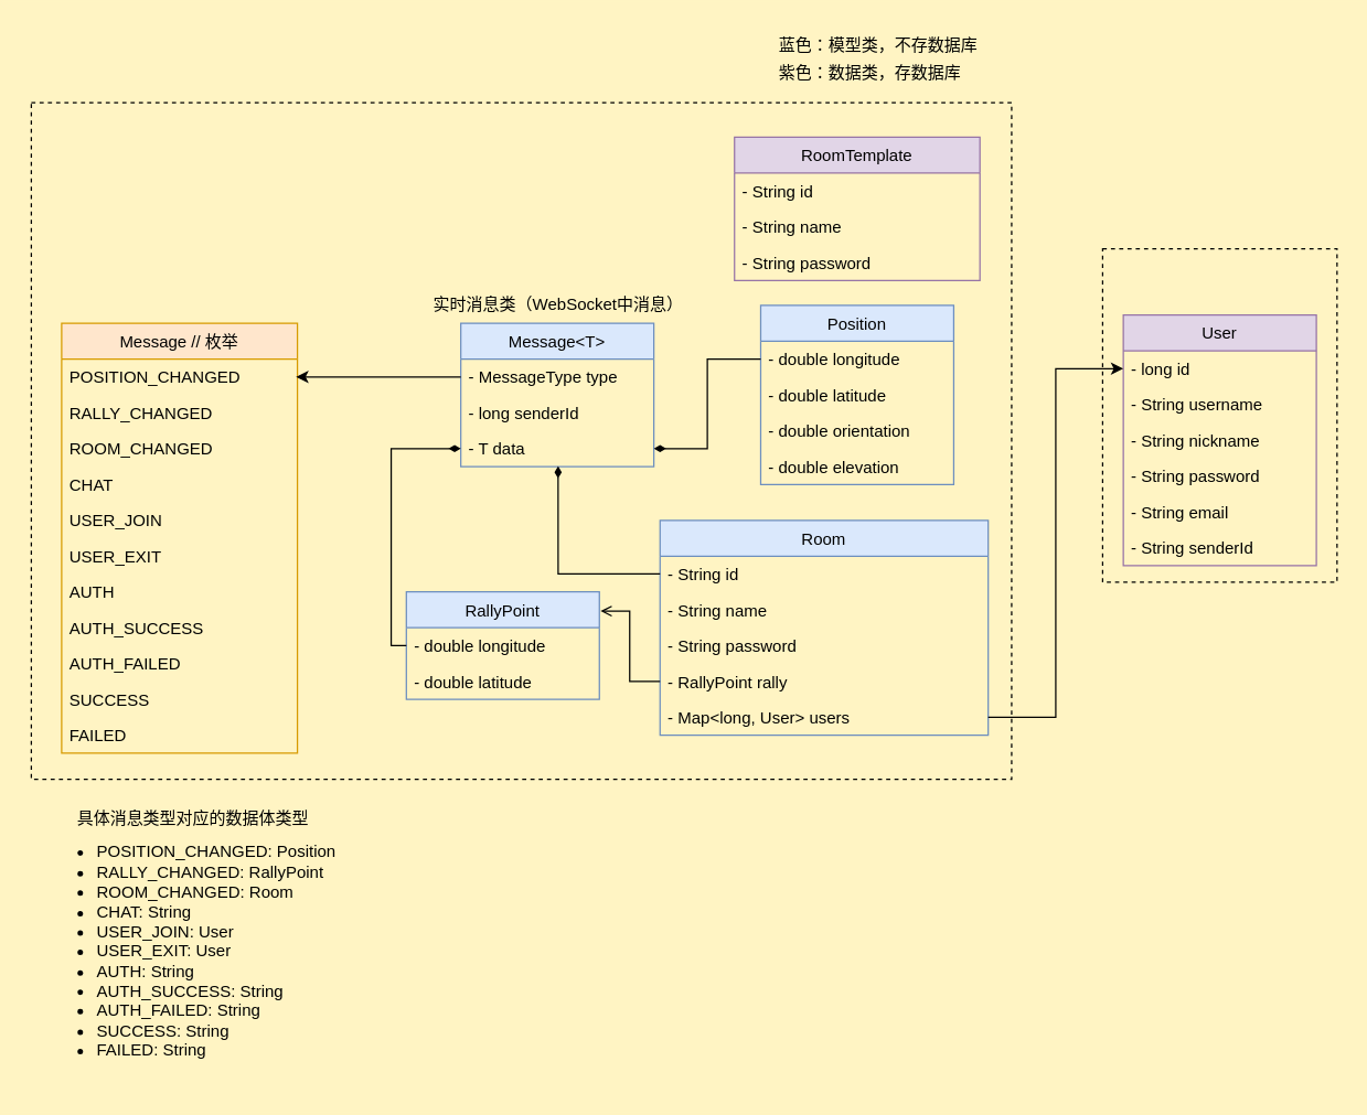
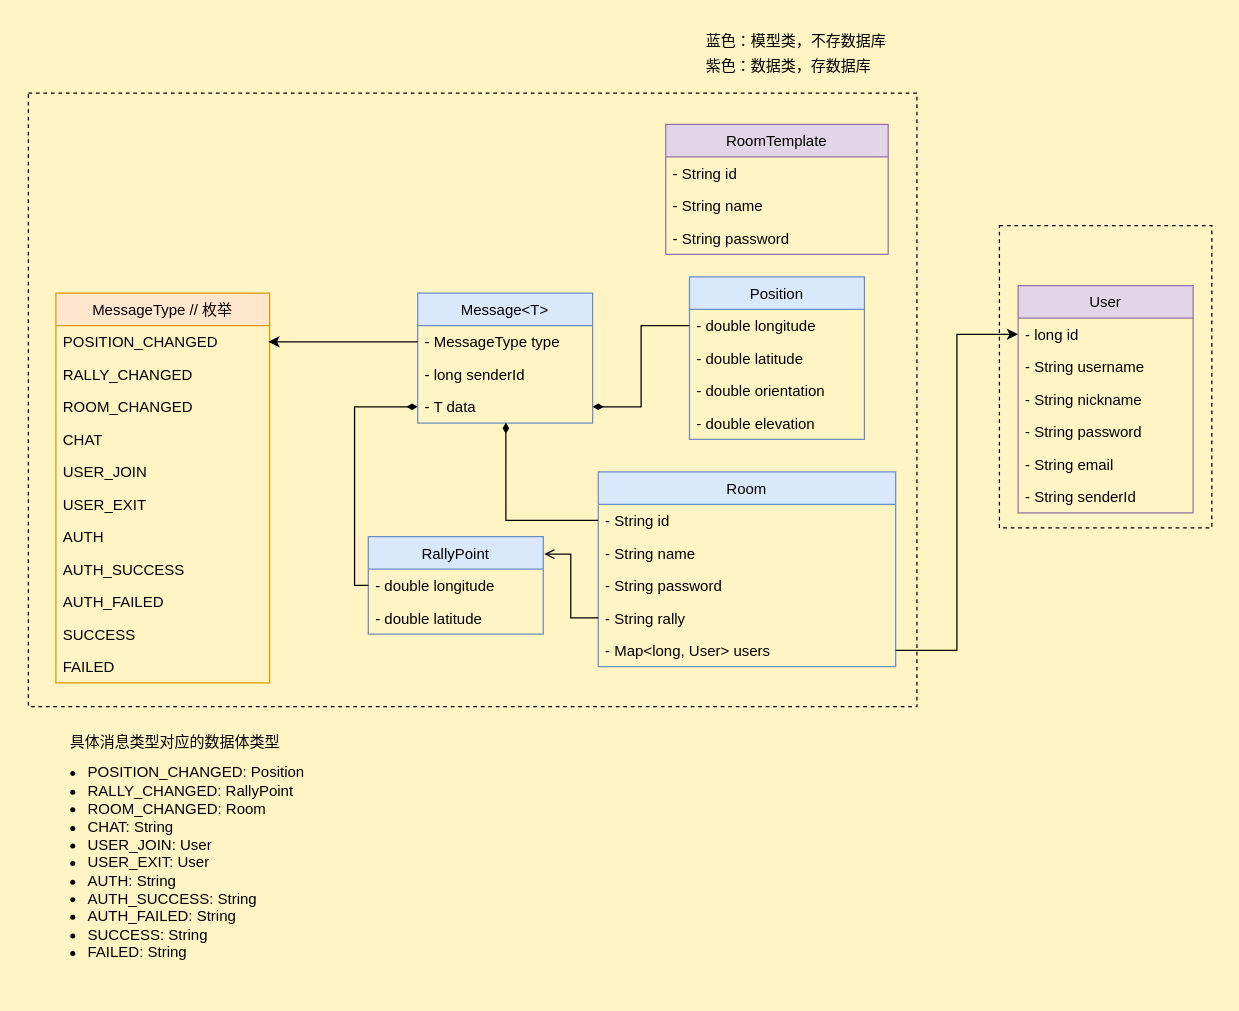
- <mxCell id="34" value="实时消息类（WebSocket中消息）" style="text;html=1;align=center;verticalAlign=middle;resizable=0;points=[];autosize=1;strokeColor=none;fillColor=none;" parent="1" vertex="1"><mxGeometry x="304" y="208" width="199" height="26" as="geometry" /></mxCell>
- <mxCell id="35" value="Message // 枚举" style="swimlane;fontStyle=0;childLayout=stackLayout;horizontal=1;startSize=26;fillColor=#ffe6cc;horizontalStack=0;resizeParent=1;resizeParentMax=0;resizeLast=0;collapsible=1;marginBottom=0;strokeColor=#d79b00;" parent="1" vertex="1"><mxGeometry x="44" y="234" width="171" height="312" as="geometry" /></mxCell>
+ <mxCell id="35" value="MessageType // 枚举" style="swimlane;fontStyle=0;childLayout=stackLayout;horizontal=1;startSize=26;fillColor=#ffe6cc;horizontalStack=0;resizeParent=1;resizeParentMax=0;resizeLast=0;collapsible=1;marginBottom=0;strokeColor=#d79b00;" parent="1" vertex="1"><mxGeometry x="44" y="234" width="171" height="312" as="geometry" /></mxCell>
- <mxCell id="23" value="- RallyPoint rally" style="text;strokeColor=none;fillColor=none;align=left;verticalAlign=top;spacingLeft=4;spacingRight=4;overflow=hidden;rotatable=0;points=[[0,0.5],[1,0.5]];portConstraint=eastwest;" parent="19" vertex="1"><mxGeometry y="104" width="238" height="26" as="geometry" /></mxCell>
+ <mxCell id="23" value="- String rally" style="text;strokeColor=none;fillColor=none;align=left;verticalAlign=top;spacingLeft=4;spacingRight=4;overflow=hidden;rotatable=0;points=[[0,0.5],[1,0.5]];portConstraint=eastwest;" parent="19" vertex="1"><mxGeometry y="104" width="238" height="26" as="geometry" /></mxCell>
